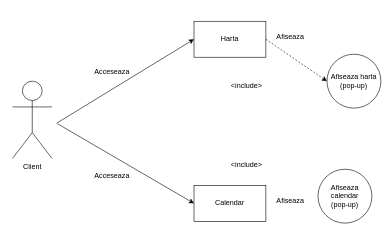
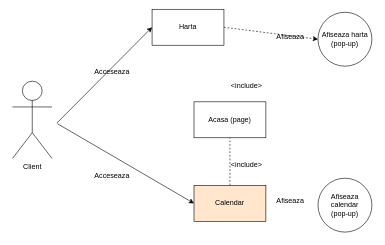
- <mxCell id="3" value="Harta" style="rounded=0;whiteSpace=wrap;html=1;" vertex="1" parent="1"><mxGeometry x="323" y="35" width="120" height="60" as="geometry" /></mxCell>
+ <mxCell id="3" value="Harta" style="rounded=0;whiteSpace=wrap;html=1;" vertex="1" parent="1"><mxGeometry x="253" y="15" width="120" height="60" as="geometry" /></mxCell>
- <mxCell id="13" value="&lt;div&gt;Afiseaza harta&lt;/div&gt;&lt;div&gt;(pop-up)&lt;br&gt;&lt;/div&gt;" style="ellipse;whiteSpace=wrap;html=1;aspect=fixed;" vertex="1" parent="1"><mxGeometry x="545" y="90" width="90" height="90" as="geometry" /></mxCell>
+ <mxCell id="13" value="&lt;div&gt;Afiseaza harta&lt;/div&gt;&lt;div&gt;(pop-up)&lt;br&gt;&lt;/div&gt;" style="ellipse;whiteSpace=wrap;html=1;aspect=fixed;" vertex="1" parent="1"><mxGeometry x="530" y="20" width="90" height="90" as="geometry" /></mxCell>
+ <mxCell id="5" value="Acasa (page)" style="rounded=0;whiteSpace=wrap;html=1;" vertex="1" parent="1"><mxGeometry x="323" y="169.5" width="120" height="60" as="geometry" /></mxCell>
+ <mxCell id="6" value="" style="endArrow=none;dashed=1;html=1;entryX=0.5;entryY=1;entryDx=0;entryDy=0;" edge="1" parent="1" source="4" target="5"><mxGeometry width="50" height="50" relative="1" as="geometry"><mxPoint x="177" y="314" as="sourcePoint" /><mxPoint x="227" y="264" as="targetPoint" /></mxGeometry></mxCell>
- <mxCell id="14" value="&lt;div&gt;Afiseaza calendar&lt;/div&gt;&lt;div&gt;(pop-up)&lt;br&gt;&lt;/div&gt;" style="ellipse;whiteSpace=wrap;html=1;aspect=fixed;" vertex="1" parent="1"><mxGeometry x="530" y="282" width="90" height="90" as="geometry" /></mxCell>
+ <mxCell id="14" value="&lt;div&gt;Afiseaza calendar&lt;/div&gt;&lt;div&gt;(pop-up)&lt;br&gt;&lt;/div&gt;" style="ellipse;whiteSpace=wrap;html=1;aspect=fixed;" vertex="1" parent="1"><mxGeometry x="530" y="297" width="90" height="90" as="geometry" /></mxCell>
- <mxCell id="4" value="Calendar" style="rounded=0;whiteSpace=wrap;html=1;" vertex="1" parent="1"><mxGeometry x="323" y="309" width="120" height="60" as="geometry" /></mxCell>
+ <mxCell id="4" value="Calendar" style="rounded=0;whiteSpace=wrap;html=1;fillColor=#ffe6cc;" vertex="1" parent="1"><mxGeometry x="323" y="309" width="120" height="60" as="geometry" /></mxCell>
